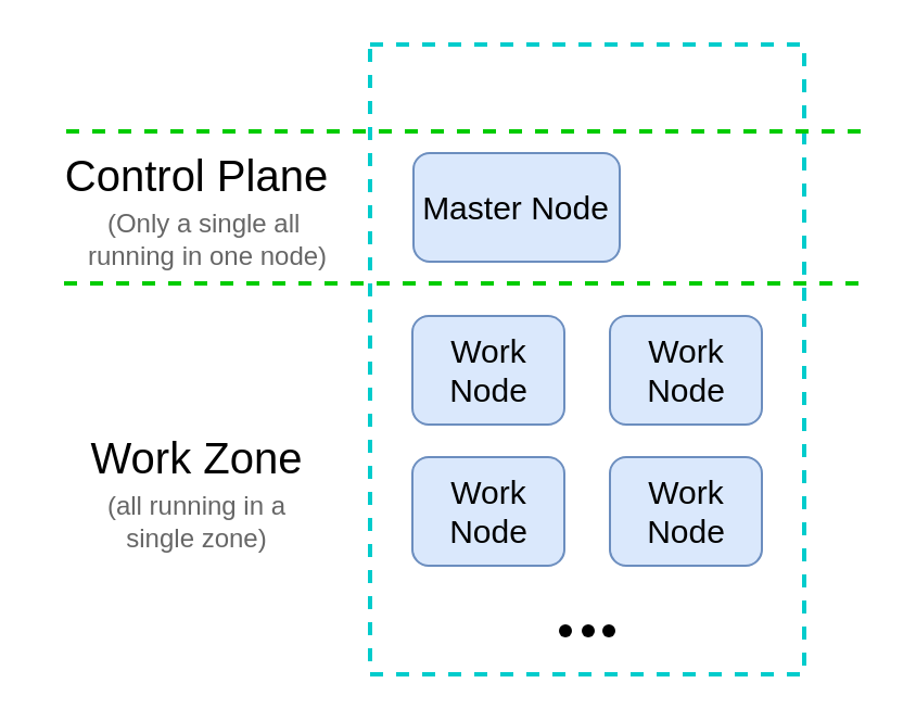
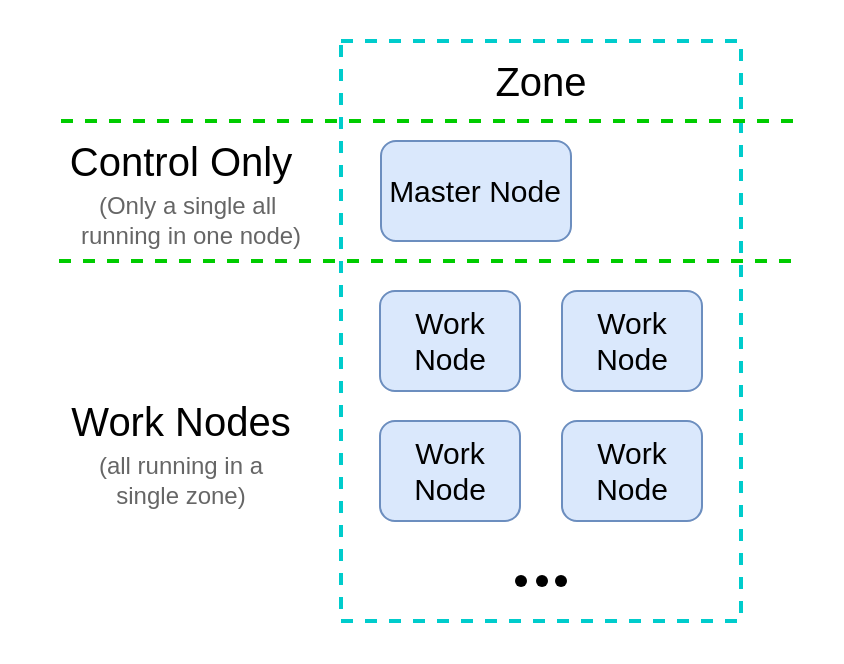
+ <mxCell id="17" value="&lt;font style=&quot;font-size: 20px;&quot;&gt;Zone&lt;/font&gt;" style="text;html=1;align=center;verticalAlign=middle;resizable=0;points=[];autosize=1;strokeColor=none;fillColor=none;" vertex="1" parent="1"><mxGeometry x="235" y="20" width="70" height="40" as="geometry" /></mxCell>
- <mxCell id="5" value="Control Plane" style="text;html=1;align=center;verticalAlign=middle;resizable=0;points=[];autosize=1;strokeColor=none;fillColor=none;fontSize=20;" vertex="1" parent="1"><mxGeometry x="20" y="60" width="140" height="40" as="geometry" /></mxCell>
+ <mxCell id="5" value="Control Only" style="text;html=1;align=center;verticalAlign=middle;resizable=0;points=[];autosize=1;strokeColor=none;fillColor=none;fontSize=20;" vertex="1" parent="1"><mxGeometry x="20" y="60" width="140" height="40" as="geometry" /></mxCell>
- <mxCell id="6" value="&lt;font style=&quot;font-size: 20px;&quot;&gt;Work Zone&lt;/font&gt;" style="text;html=1;align=center;verticalAlign=middle;resizable=0;points=[];autosize=1;strokeColor=none;fillColor=none;fontSize=20;" vertex="1" parent="1"><mxGeometry x="25" y="190" width="130" height="40" as="geometry" /></mxCell>
+ <mxCell id="6" value="&lt;font style=&quot;font-size: 20px;&quot;&gt;Work Nodes&lt;/font&gt;" style="text;html=1;align=center;verticalAlign=middle;resizable=0;points=[];autosize=1;strokeColor=none;fillColor=none;fontSize=20;" vertex="1" parent="1"><mxGeometry x="25" y="190" width="130" height="40" as="geometry" /></mxCell>
